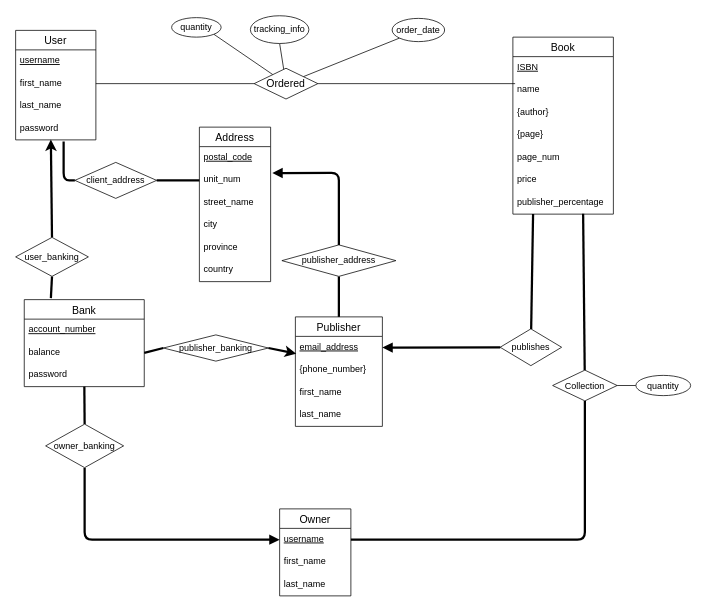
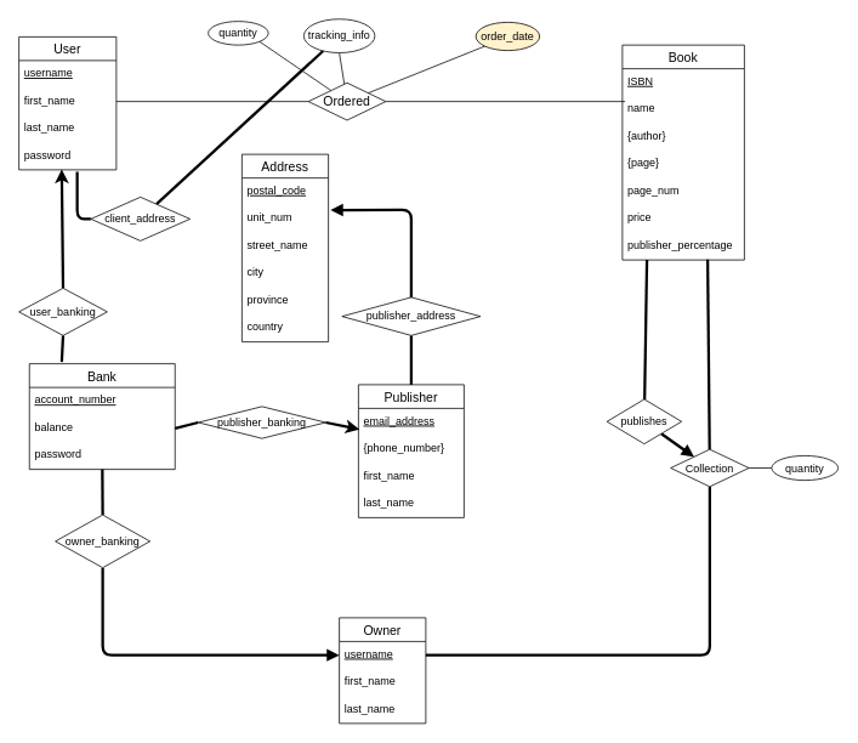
- <mxCell id="43" value="&lt;span style=&quot;text-align: left&quot;&gt;order_date&lt;/span&gt;" style="ellipse;whiteSpace=wrap;html=1;align=center;fontColor=default;" parent="1" vertex="1"><mxGeometry x="522" y="24" width="70" height="31" as="geometry" /></mxCell>
+ <mxCell id="43" value="&lt;span style=&quot;text-align: left&quot;&gt;order_date&lt;/span&gt;" style="ellipse;whiteSpace=wrap;html=1;align=center;fontColor=default;fillColor=#fff2cc;" parent="1" vertex="1"><mxGeometry x="522" y="24" width="70" height="31" as="geometry" /></mxCell>
- <mxCell id="34" style="edgeStyle=none;html=1;endArrow=none;endFill=0;strokeWidth=3;entryX=0;entryY=0.5;entryDx=0;entryDy=0;" parent="1" source="36" target="29" edge="1"><mxGeometry relative="1" as="geometry"><mxPoint x="261" y="407" as="targetPoint" /></mxGeometry></mxCell>
+ <mxCell id="34" style="edgeStyle=none;html=1;endArrow=none;endFill=0;strokeWidth=3;" parent="1" source="36" target="44" edge="1"><mxGeometry relative="1" as="geometry"><mxPoint x="261" y="407" as="targetPoint" /></mxGeometry></mxCell>
- <mxCell id="61" style="edgeStyle=none;html=1;entryX=1;entryY=0.5;entryDx=0;entryDy=0;endArrow=block;endFill=1;strokeWidth=3;" parent="1" source="63" target="47" edge="1"><mxGeometry relative="1" as="geometry" /></mxCell>
+ <mxCell id="61" style="edgeStyle=none;html=1;endArrow=block;endFill=1;strokeWidth=3;" parent="1" source="63" target="17" edge="1"><mxGeometry relative="1" as="geometry" /></mxCell>
